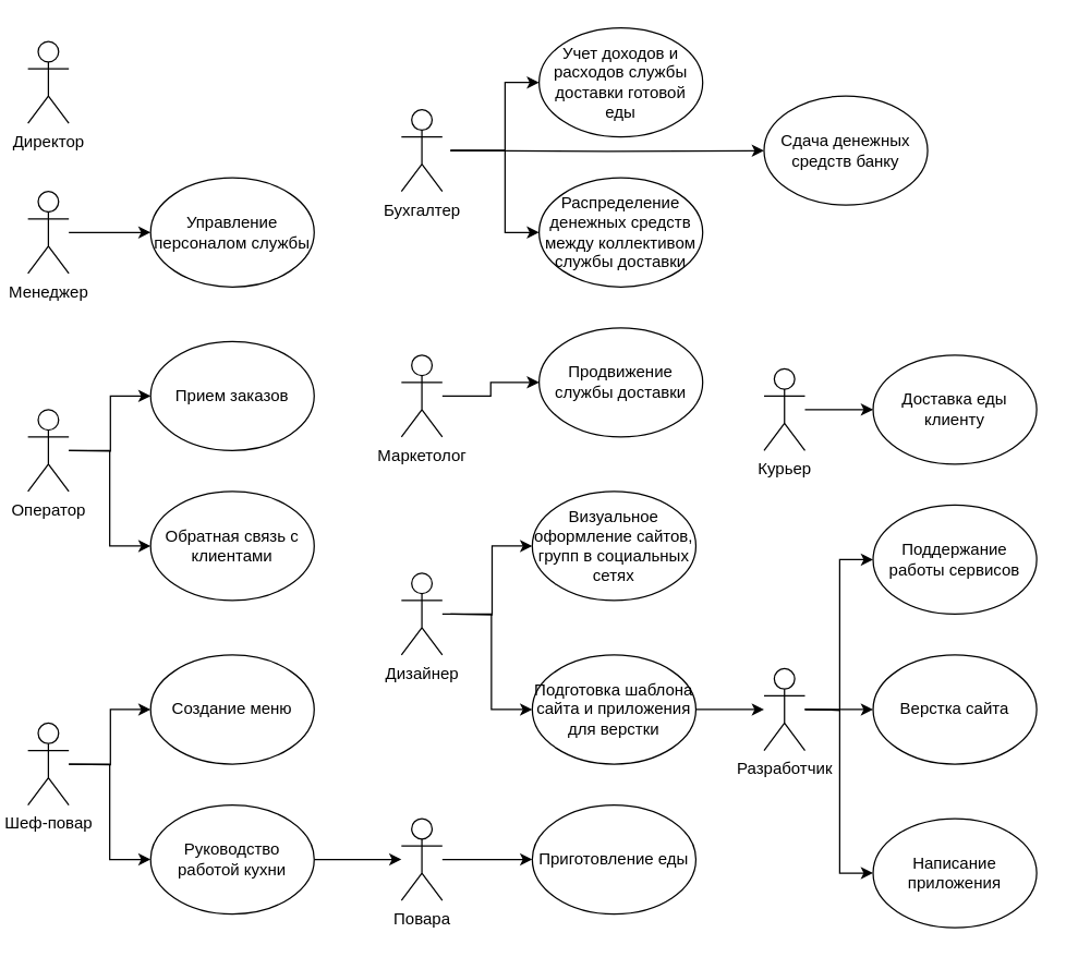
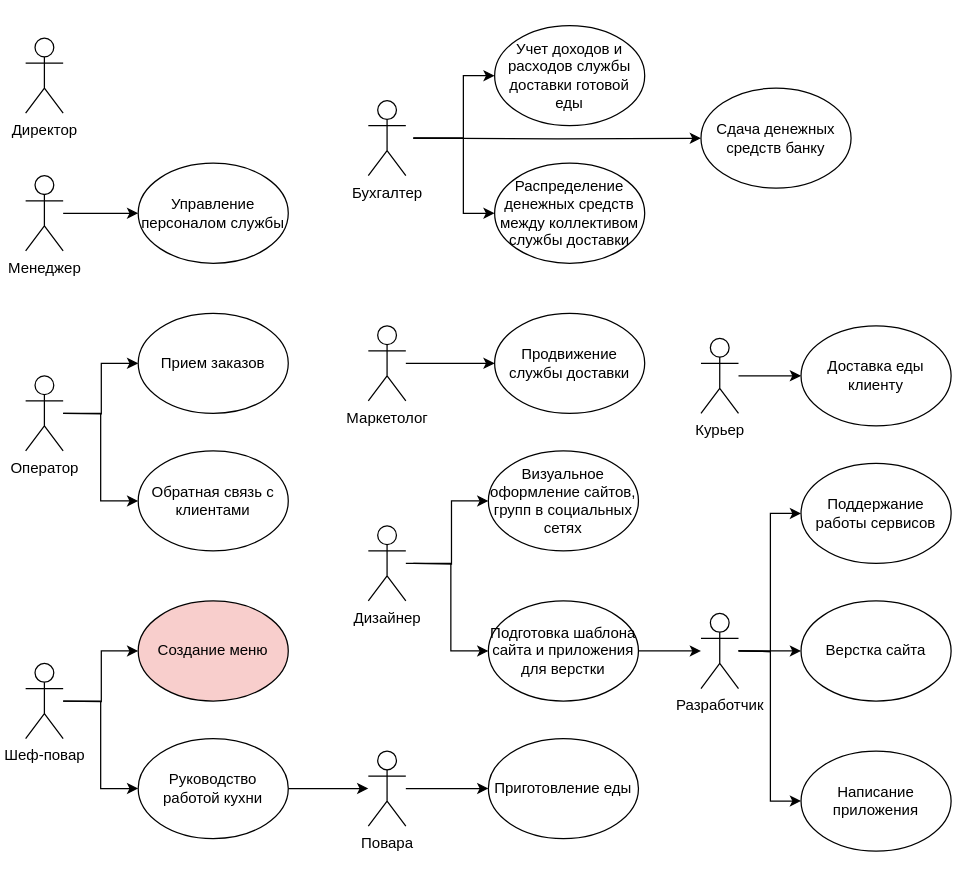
- <mxCell id="33" value="Продвижение службы доставки" style="ellipse;whiteSpace=wrap;html=1;" vertex="1" parent="1"><mxGeometry x="395" y="240" width="120" height="80" as="geometry" /></mxCell>
+ <mxCell id="33" value="Продвижение службы доставки" style="ellipse;whiteSpace=wrap;html=1;" vertex="1" parent="1"><mxGeometry x="395" y="250" width="120" height="80" as="geometry" /></mxCell>
- <mxCell id="29" value="Создание меню" style="ellipse;whiteSpace=wrap;html=1;" vertex="1" parent="1"><mxGeometry x="110" y="480" width="120" height="80" as="geometry" /></mxCell>
+ <mxCell id="29" value="Создание меню" style="ellipse;whiteSpace=wrap;html=1;fillColor=#f8cecc;" vertex="1" parent="1"><mxGeometry x="110" y="480" width="120" height="80" as="geometry" /></mxCell>
